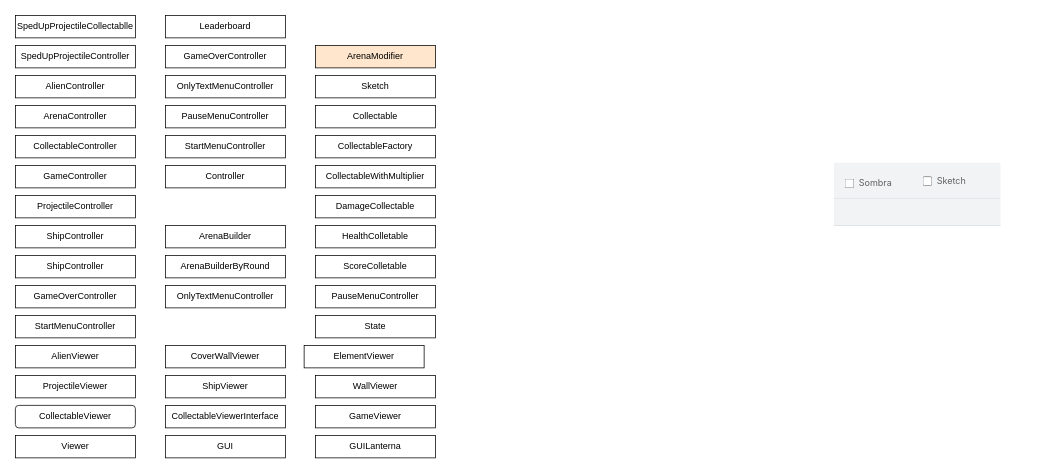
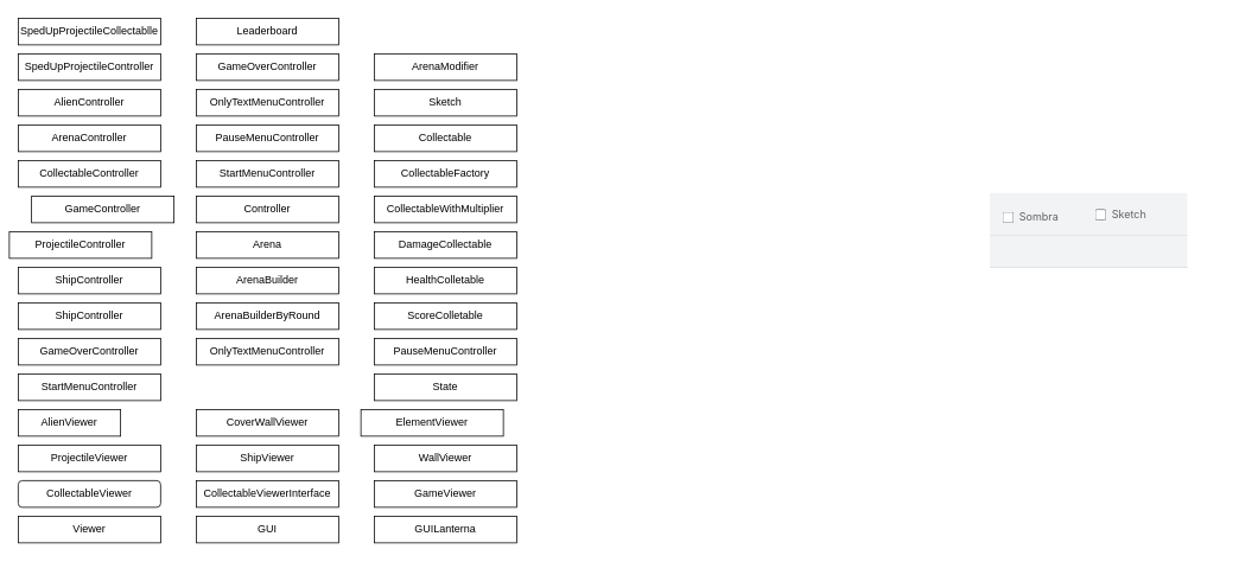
- <mxCell id="19" value="ArenaModifier" style="rounded=0;whiteSpace=wrap;html=1;fillColor=#ffe6cc;" vertex="1" parent="1"><mxGeometry x="420" y="60" width="160" height="30" as="geometry" /></mxCell>
+ <mxCell id="19" value="ArenaModifier" style="rounded=0;whiteSpace=wrap;html=1;" vertex="1" parent="1"><mxGeometry x="420" y="60" width="160" height="30" as="geometry" /></mxCell>
- <mxCell id="5" value="GameController" style="rounded=0;whiteSpace=wrap;html=1;" vertex="1" parent="1"><mxGeometry x="20" y="220" width="160" height="30" as="geometry" /></mxCell>
+ <mxCell id="5" value="GameController" style="rounded=0;whiteSpace=wrap;html=1;" vertex="1" parent="1"><mxGeometry x="35" y="220" width="160" height="30" as="geometry" /></mxCell>
- <mxCell id="6" value="ProjectileController" style="rounded=0;whiteSpace=wrap;html=1;" vertex="1" parent="1"><mxGeometry x="20" y="260" width="160" height="30" as="geometry" /></mxCell>
+ <mxCell id="6" value="ProjectileController" style="rounded=0;whiteSpace=wrap;html=1;" vertex="1" parent="1"><mxGeometry x="10" y="260" width="160" height="30" as="geometry" /></mxCell>
+ <mxCell id="16" value="Arena" style="rounded=0;whiteSpace=wrap;html=1;" vertex="1" parent="1"><mxGeometry x="220" y="260" width="160" height="30" as="geometry" /></mxCell>
- <mxCell id="36" value="AlienViewer" style="rounded=0;whiteSpace=wrap;html=1;" vertex="1" parent="1"><mxGeometry x="20" y="460" width="160" height="30" as="geometry" /></mxCell>
+ <mxCell id="36" value="AlienViewer" style="rounded=0;whiteSpace=wrap;html=1;" vertex="1" parent="1"><mxGeometry x="20" y="460" width="115" height="30" as="geometry" /></mxCell>
